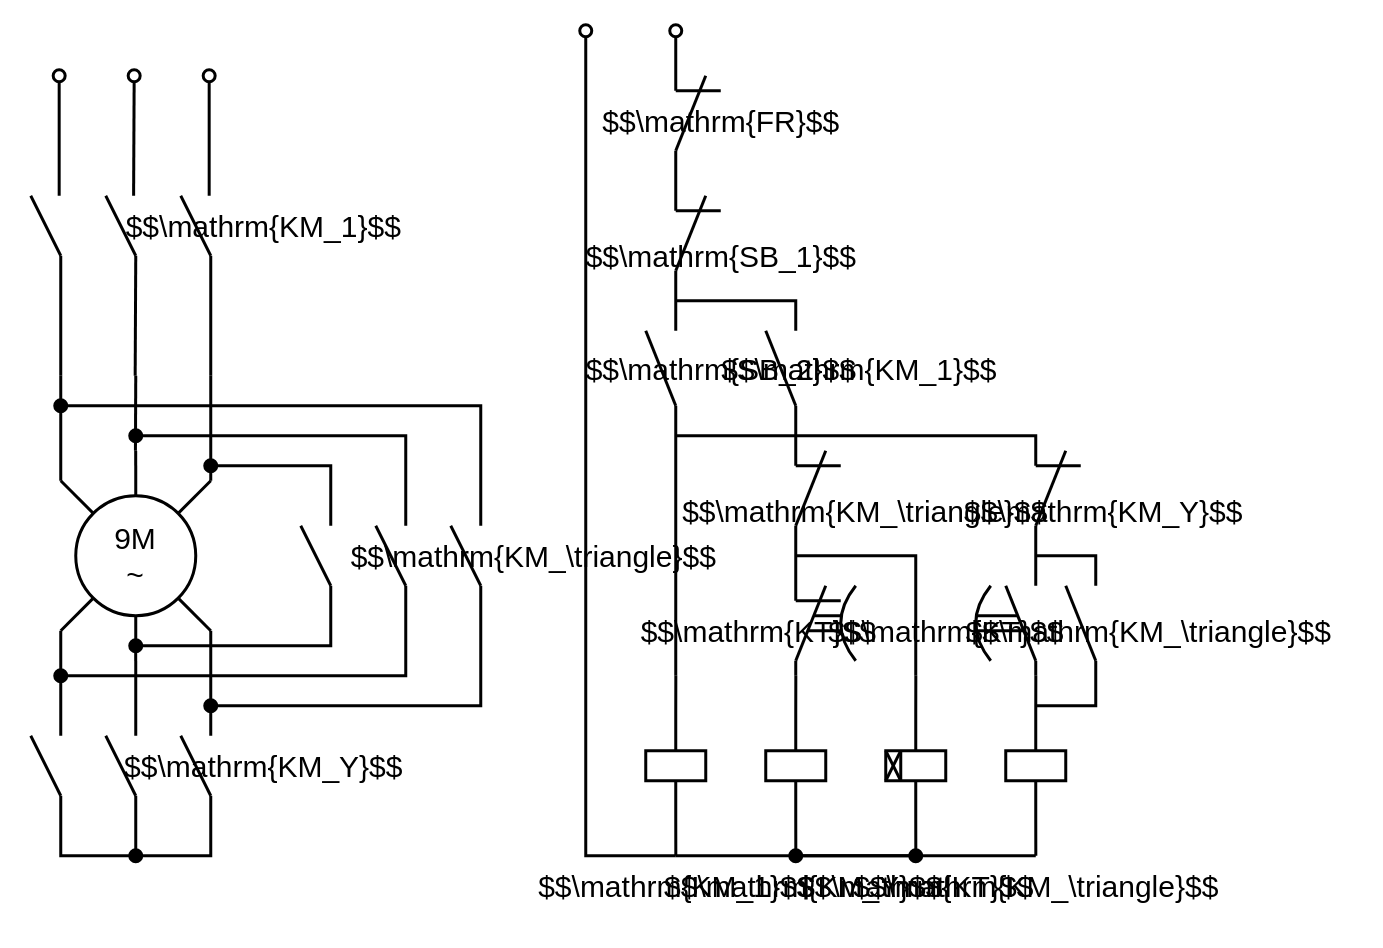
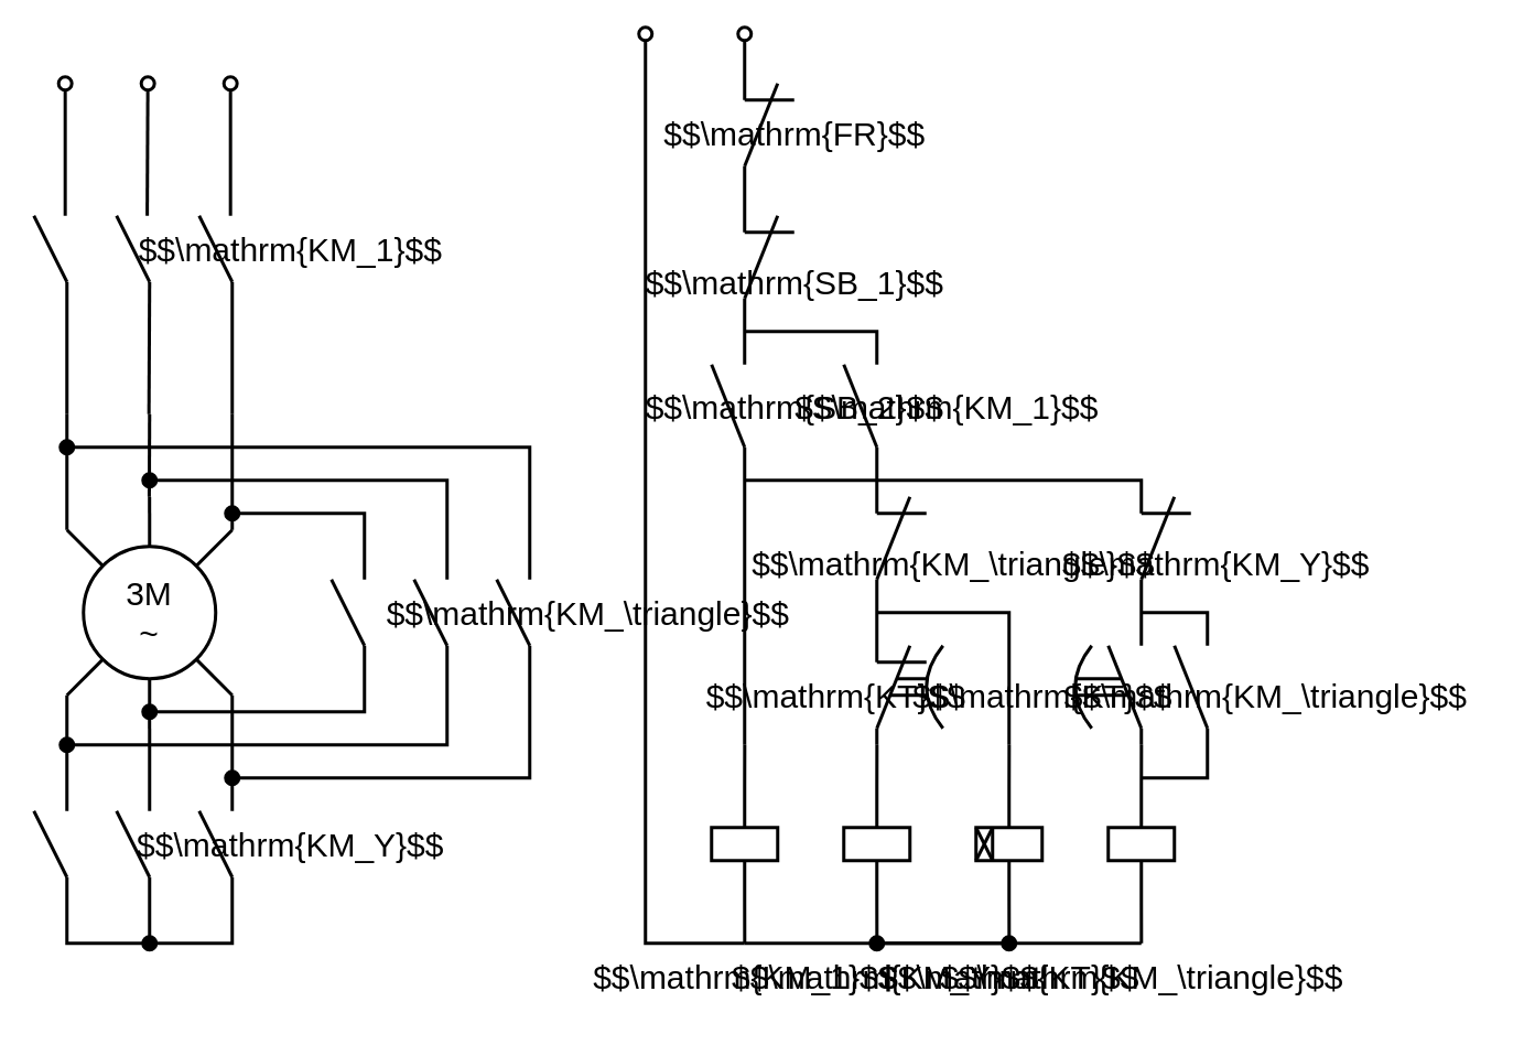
- <mxCell id="16" value="&lt;font style=&quot;font-size: 20px;&quot;&gt;9M&lt;/font&gt;&lt;div&gt;&lt;span style=&quot;font-size: 20px;&quot;&gt;~&lt;/span&gt;&lt;/div&gt;" style="ellipse;whiteSpace=wrap;html=1;aspect=fixed;strokeWidth=2;" vertex="1" parent="9"><mxGeometry x="10.0" y="30.0" width="80" height="80" as="geometry" /></mxCell>
+ <mxCell id="16" value="&lt;font style=&quot;font-size: 20px;&quot;&gt;3M&lt;/font&gt;&lt;div&gt;&lt;span style=&quot;font-size: 20px;&quot;&gt;~&lt;/span&gt;&lt;/div&gt;" style="ellipse;whiteSpace=wrap;html=1;aspect=fixed;strokeWidth=2;" vertex="1" parent="9"><mxGeometry x="10.0" y="30.0" width="80" height="80" as="geometry" /></mxCell>
